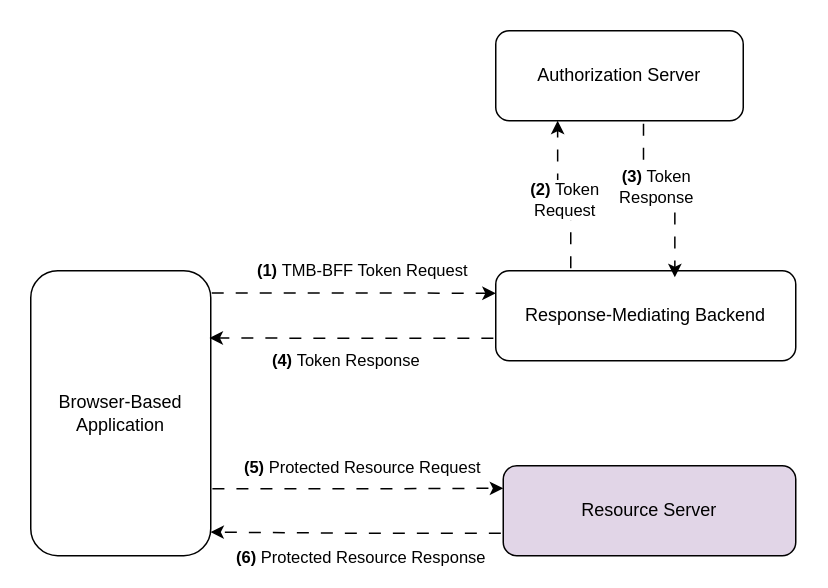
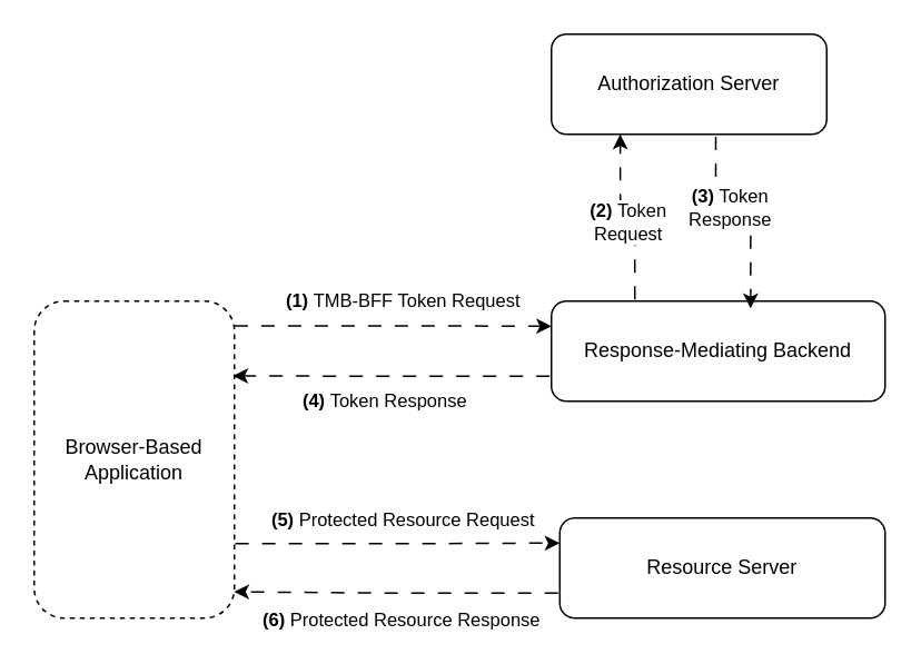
- <mxCell id="6" value="Browser-Based Application" style="rounded=1;whiteSpace=wrap;html=1;" vertex="1" parent="1"><mxGeometry x="20" y="180" width="120" height="190" as="geometry" /></mxCell>
+ <mxCell id="6" value="Browser-Based Application" style="rounded=1;whiteSpace=wrap;html=1;dashed=1;" vertex="1" parent="1"><mxGeometry x="20" y="180" width="120" height="190" as="geometry" /></mxCell>
- <mxCell id="9" value="Resource Server" style="rounded=1;whiteSpace=wrap;html=1;fillColor=#e1d5e7;" vertex="1" parent="1"><mxGeometry x="335" y="310" width="195" height="60" as="geometry" /></mxCell>
+ <mxCell id="9" value="Resource Server" style="rounded=1;whiteSpace=wrap;html=1;" vertex="1" parent="1"><mxGeometry x="335" y="310" width="195" height="60" as="geometry" /></mxCell>
